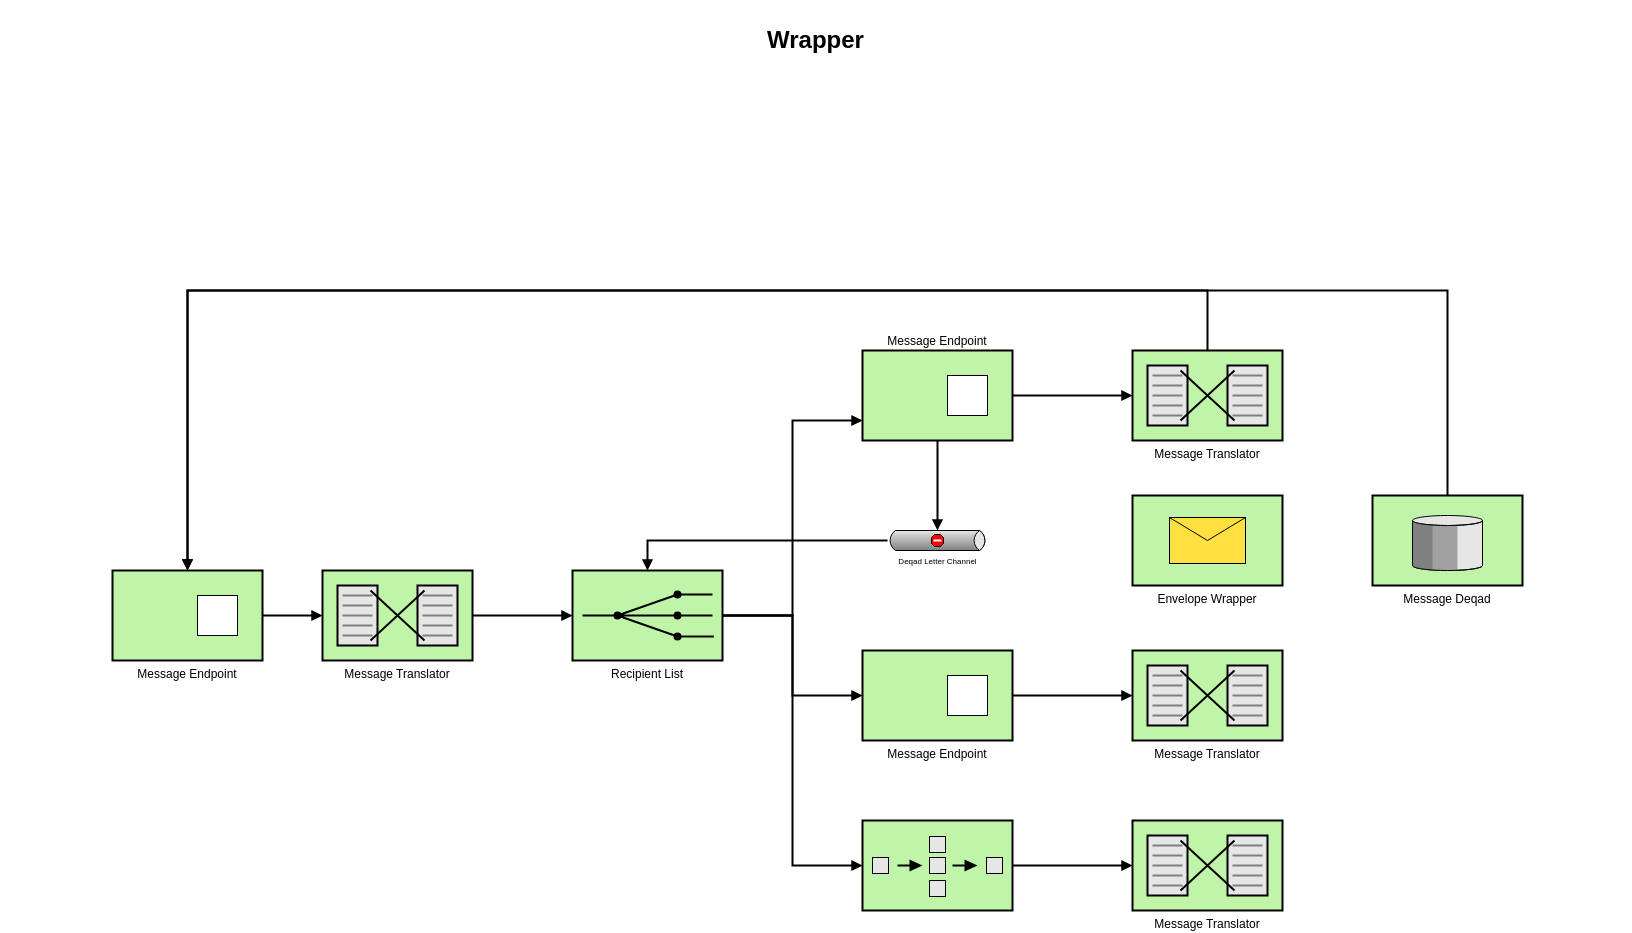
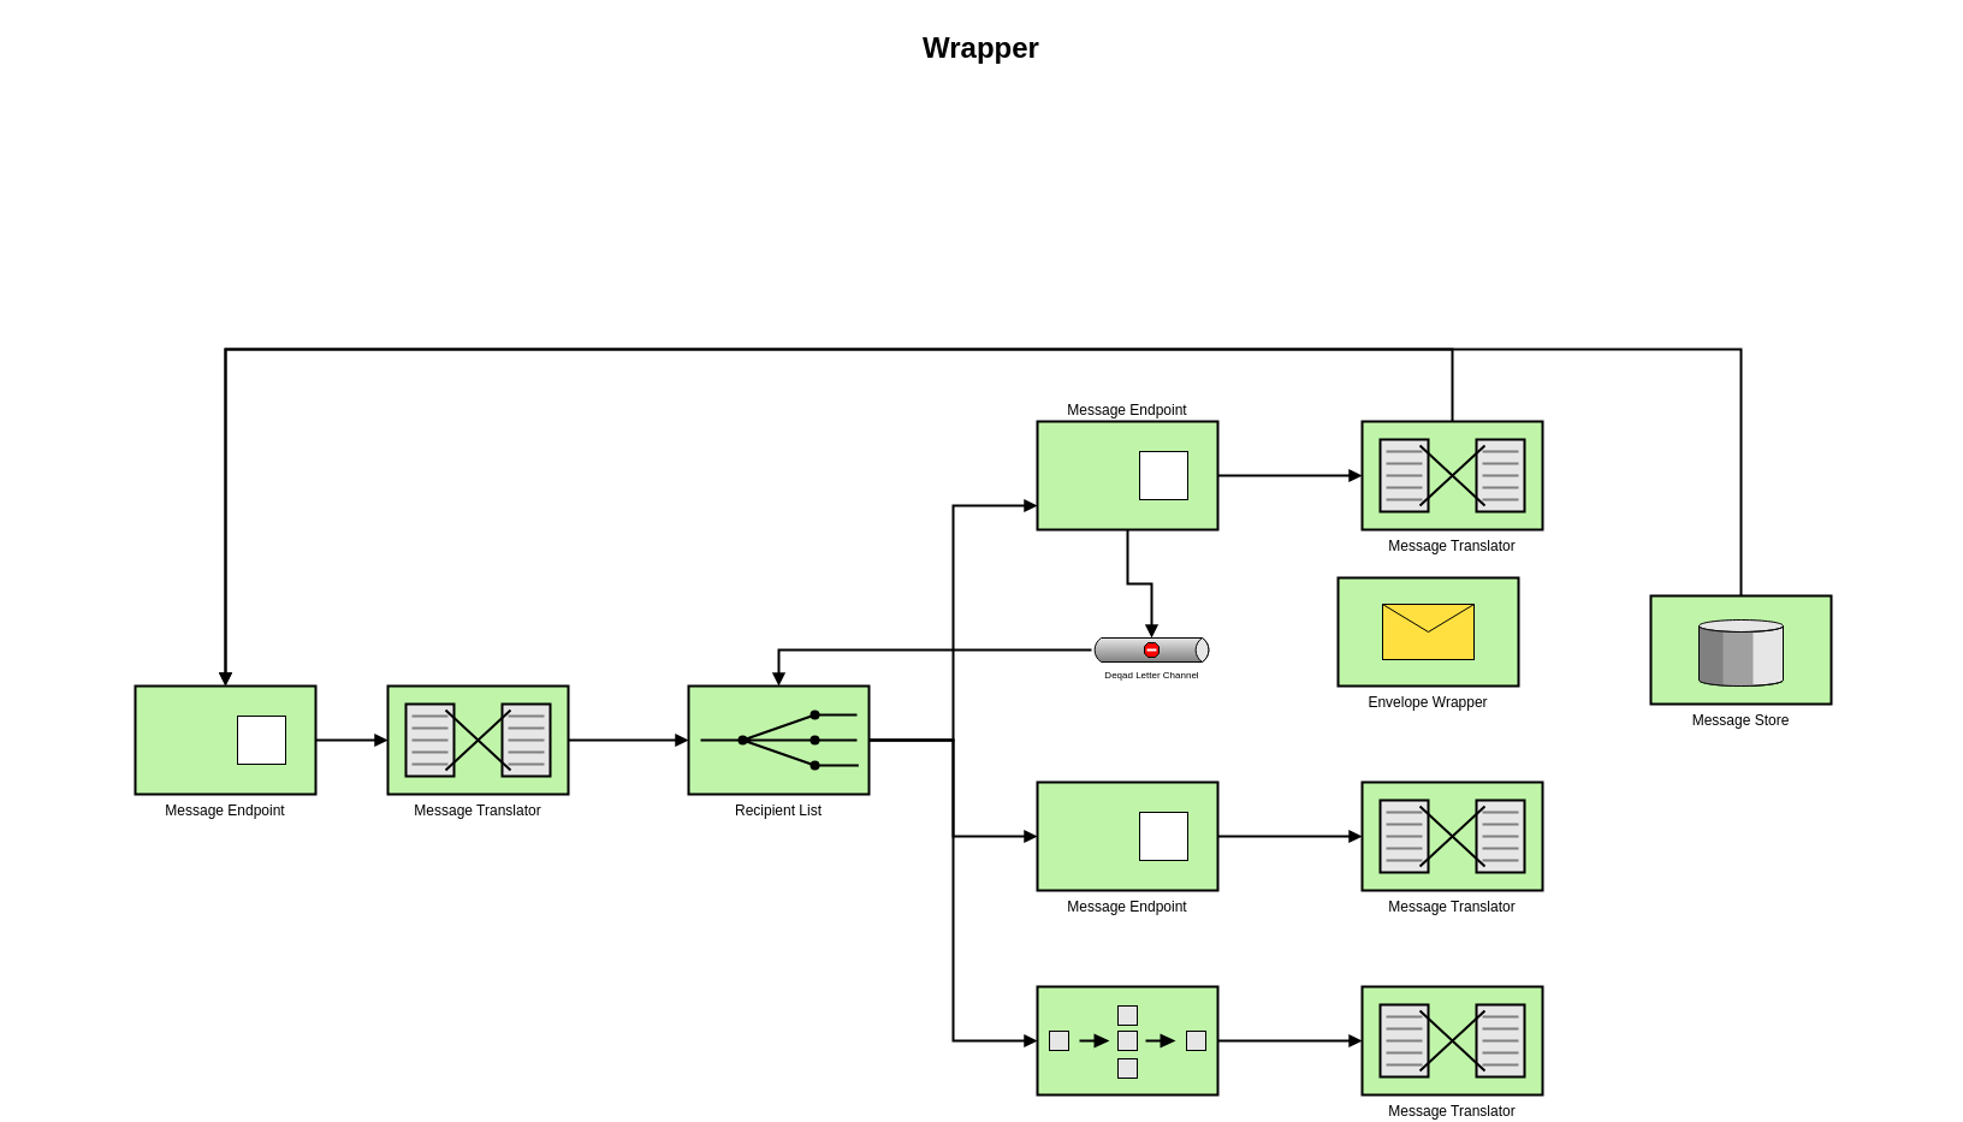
- <mxCell id="22" value="Deqad Letter Channel" style="strokeWidth=1;dashed=0;align=center;html=1;fontSize=8;shape=mxgraph.eip.deadLetterChannel;verticalLabelPosition=bottom;labelBackgroundColor=#ffffff;verticalAlign=top;" parent="1" vertex="1"><mxGeometry x="887" y="530" width="100" height="20" as="geometry" /></mxCell>
+ <mxCell id="22" value="Deqad Letter Channel" style="strokeWidth=1;dashed=0;align=center;html=1;fontSize=8;shape=mxgraph.eip.deadLetterChannel;verticalLabelPosition=bottom;labelBackgroundColor=#ffffff;verticalAlign=top;" parent="1" vertex="1"><mxGeometry x="907" y="530" width="100" height="20" as="geometry" /></mxCell>
- <mxCell id="23" value="Envelope Wrapper" style="strokeWidth=2;dashed=0;align=center;fontSize=12;fillColor=#c0f5a9;verticalLabelPosition=bottom;verticalAlign=top;shape=mxgraph.eip.envelope_wrapper;" parent="1" vertex="1"><mxGeometry x="1132" y="495" width="150" height="90" as="geometry" /></mxCell>
+ <mxCell id="23" value="Envelope Wrapper" style="strokeWidth=2;dashed=0;align=center;fontSize=12;fillColor=#c0f5a9;verticalLabelPosition=bottom;verticalAlign=top;shape=mxgraph.eip.envelope_wrapper;" parent="1" vertex="1"><mxGeometry x="1112" y="480" width="150" height="90" as="geometry" /></mxCell>
- <mxCell id="27" value="Message Deqad" style="strokeWidth=2;dashed=0;align=center;fontSize=12;verticalLabelPosition=bottom;verticalAlign=top;shape=mxgraph.eip.message_store;fillColor=#c0f5a9" parent="1" vertex="1"><mxGeometry x="1372" y="495" width="150" height="90" as="geometry" /></mxCell>
+ <mxCell id="27" value="Message Store" style="strokeWidth=2;dashed=0;align=center;fontSize=12;verticalLabelPosition=bottom;verticalAlign=top;shape=mxgraph.eip.message_store;fillColor=#c0f5a9" parent="1" vertex="1"><mxGeometry x="1372" y="495" width="150" height="90" as="geometry" /></mxCell>
